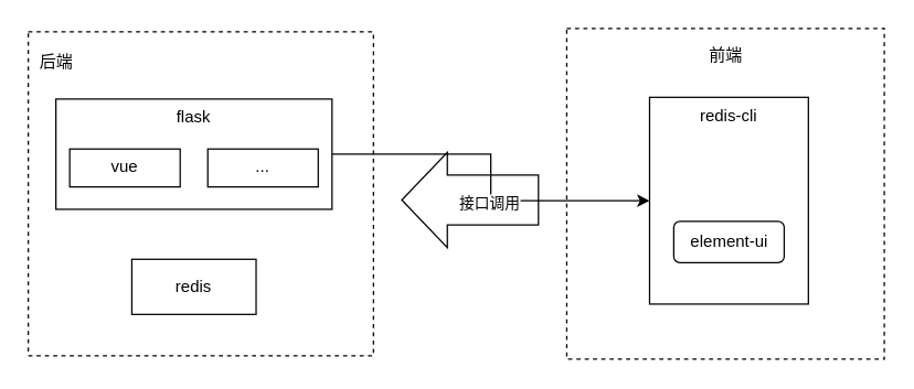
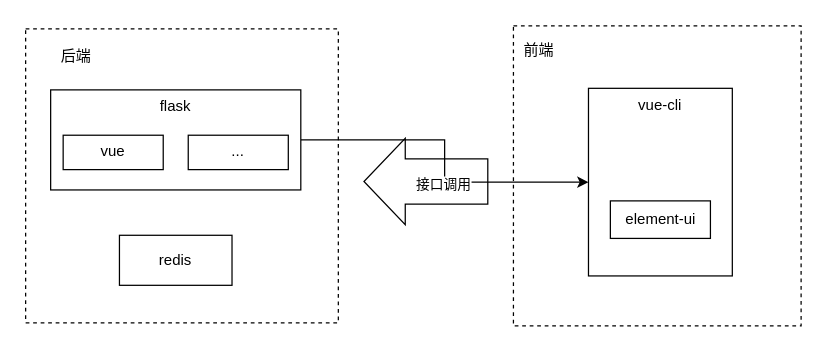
- <mxCell id="5" value="前端" style="text;html=1;align=center;verticalAlign=middle;resizable=0;points=[];autosize=1;strokeColor=none;fillColor=none;" vertex="1" parent="1"><mxGeometry x="505" y="30" width="40" height="20" as="geometry" /></mxCell>
+ <mxCell id="5" value="前端" style="text;html=1;align=center;verticalAlign=middle;resizable=0;points=[];autosize=1;strokeColor=none;fillColor=none;" vertex="1" parent="1"><mxGeometry x="410" y="30" width="40" height="20" as="geometry" /></mxCell>
- <mxCell id="4" value="后端" style="text;html=1;align=center;verticalAlign=middle;resizable=0;points=[];autosize=1;strokeColor=none;fillColor=none;" vertex="1" parent="1"><mxGeometry x="20" y="35" width="40" height="20" as="geometry" /></mxCell>
+ <mxCell id="4" value="后端" style="text;html=1;align=center;verticalAlign=middle;resizable=0;points=[];autosize=1;strokeColor=none;fillColor=none;" vertex="1" parent="1"><mxGeometry x="40" y="35" width="40" height="20" as="geometry" /></mxCell>
- <mxCell id="12" value="redis-cli" style="rounded=0;whiteSpace=wrap;html=1;verticalAlign=top;" vertex="1" parent="1"><mxGeometry x="470" y="70" width="115" height="150" as="geometry" /></mxCell>
+ <mxCell id="12" value="vue-cli" style="rounded=0;whiteSpace=wrap;html=1;verticalAlign=top;" vertex="1" parent="1"><mxGeometry x="470" y="70" width="115" height="150" as="geometry" /></mxCell>
- <mxCell id="13" value="element-ui" style="whiteSpace=wrap;html=1;rounded=1;" vertex="1" parent="1"><mxGeometry x="487.5" y="160" width="80" height="30" as="geometry" /></mxCell>
+ <mxCell id="13" value="element-ui" style="rounded=0;whiteSpace=wrap;html=1;" vertex="1" parent="1"><mxGeometry x="487.5" y="160" width="80" height="30" as="geometry" /></mxCell>
